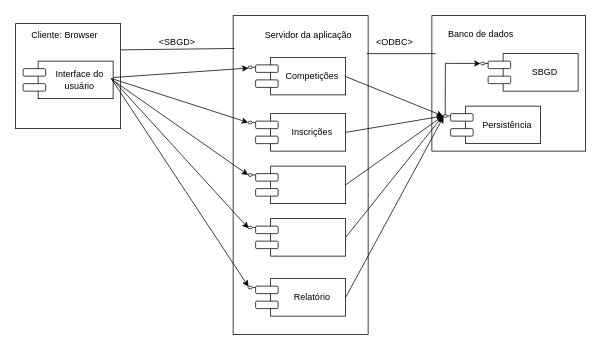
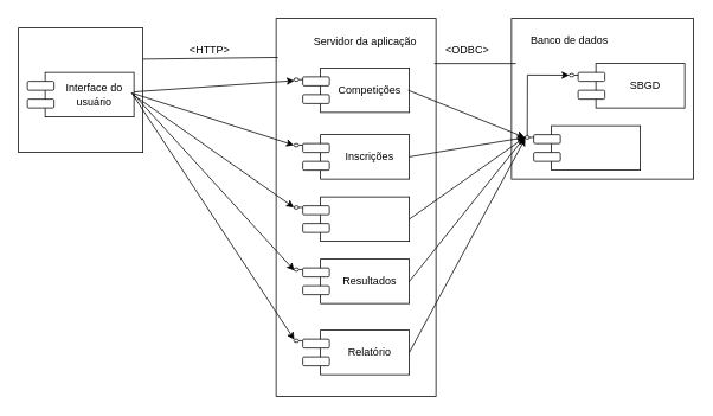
- <mxCell id="5" value="Cliente: Browser" style="text;html=1;align=center;verticalAlign=middle;resizable=0;points=[];autosize=1;strokeColor=none;fillColor=none;" vertex="1" parent="1"><mxGeometry x="30" y="31" width="110" height="30" as="geometry" /></mxCell>
- <mxCell id="11" value="&amp;lt;SBGD&amp;gt;" style="text;html=1;align=center;verticalAlign=middle;resizable=0;points=[];autosize=1;strokeColor=none;fillColor=none;" vertex="1" parent="1"><mxGeometry x="200" y="41" width="70" height="30" as="geometry" /></mxCell>
+ <mxCell id="11" value="&amp;lt;HTTP&amp;gt;" style="text;html=1;align=center;verticalAlign=middle;resizable=0;points=[];autosize=1;strokeColor=none;fillColor=none;" vertex="1" parent="1"><mxGeometry x="200" y="41" width="70" height="30" as="geometry" /></mxCell>
- <mxCell id="50" value="Persistência" style="text;html=1;align=center;verticalAlign=middle;resizable=0;points=[];autosize=1;strokeColor=none;fillColor=none;" vertex="1" parent="1"><mxGeometry x="630" y="151" width="90" height="30" as="geometry" /></mxCell>
+ <mxCell id="25" value="Resultados" style="text;html=1;align=center;verticalAlign=middle;resizable=0;points=[];autosize=1;strokeColor=none;fillColor=none;" vertex="1" parent="1"><mxGeometry x="375" y="301" width="80" height="30" as="geometry" /></mxCell>
